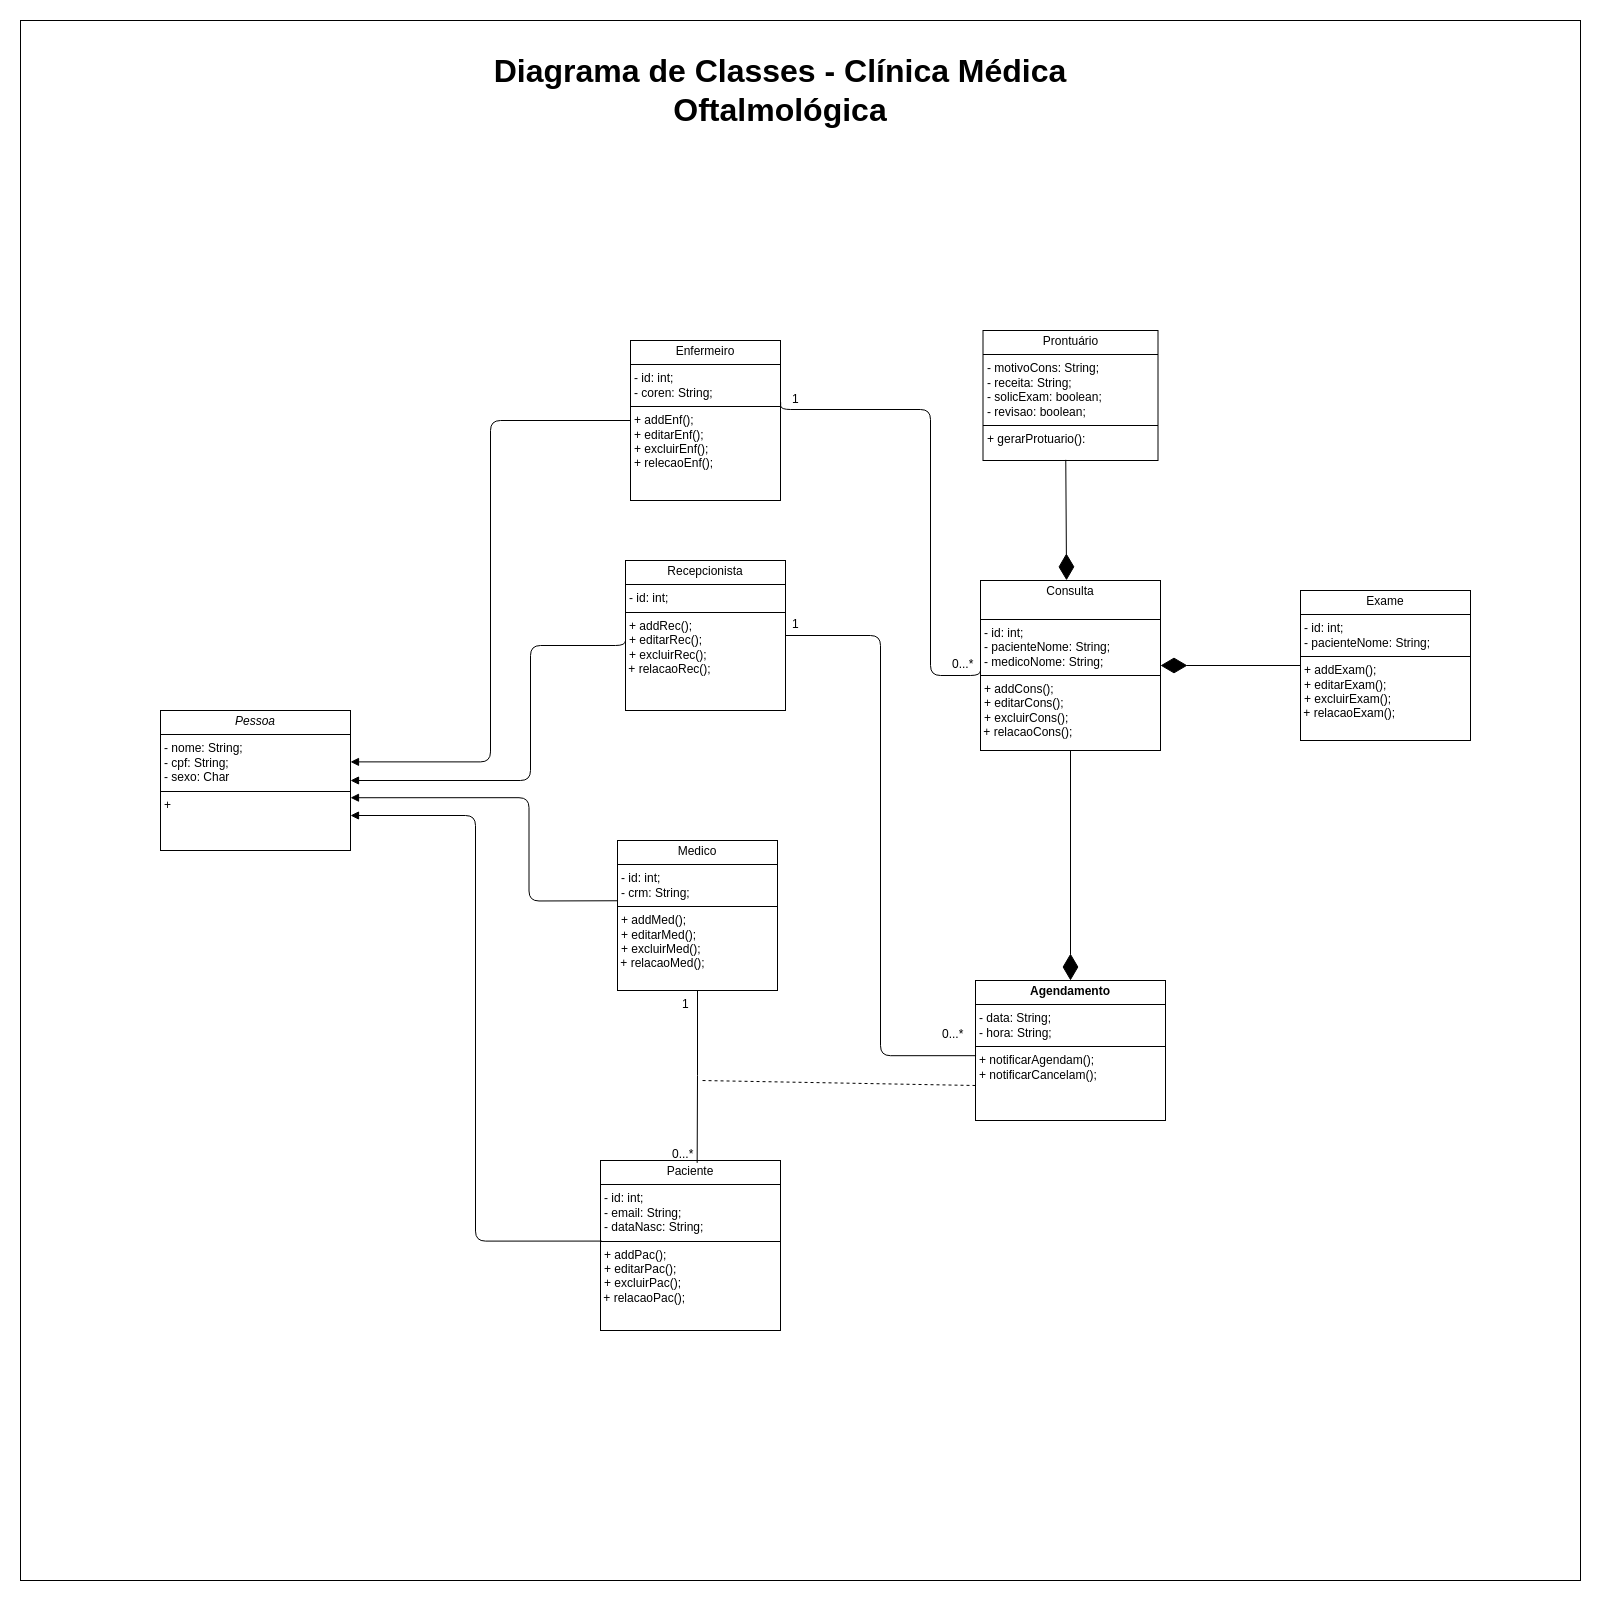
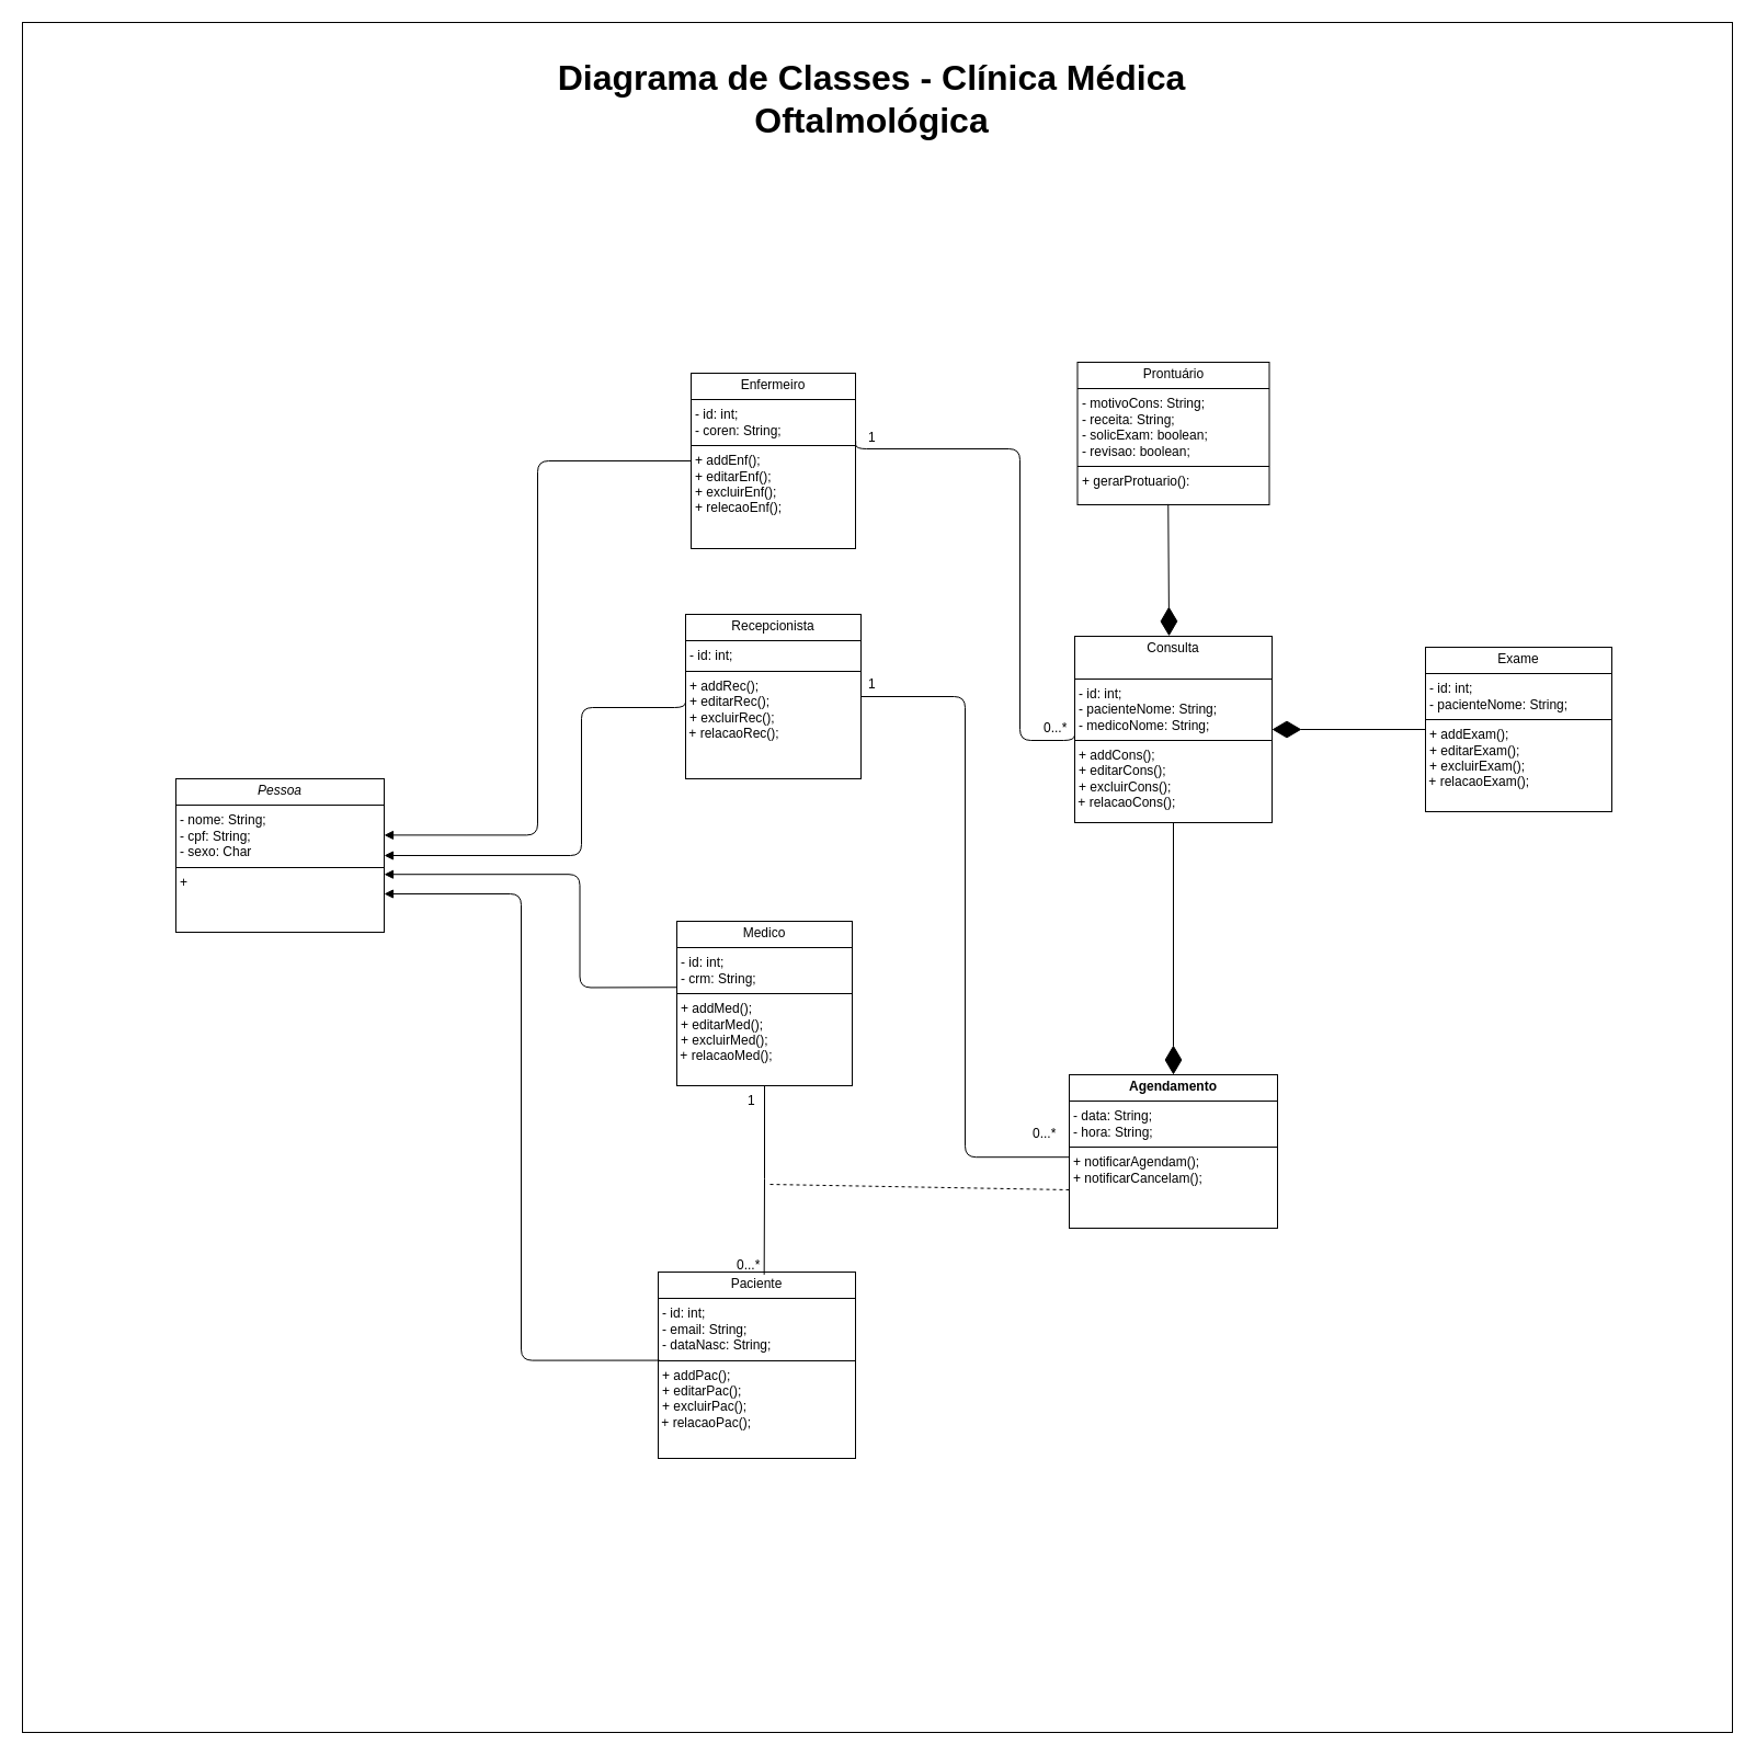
- <mxCell id="29" value="&lt;font style=&quot;font-size: 32px;&quot;&gt;&lt;b&gt;Diagrama de Classes - Clínica Médica Oftalmológica&lt;/b&gt;&lt;/font&gt;" style="text;html=1;strokeColor=none;fillColor=none;align=center;verticalAlign=middle;whiteSpace=wrap;rounded=0;" parent="1" vertex="1"><mxGeometry x="390" y="40" width="780" height="100" as="geometry" /></mxCell>
+ <mxCell id="29" value="&lt;font style=&quot;font-size: 32px;&quot;&gt;&lt;b&gt;Diagrama de Classes - Clínica Médica Oftalmológica&lt;/b&gt;&lt;/font&gt;" style="text;html=1;strokeColor=none;fillColor=none;align=center;verticalAlign=middle;whiteSpace=wrap;rounded=0;" parent="1" vertex="1"><mxGeometry x="405" y="40" width="780" height="100" as="geometry" /></mxCell>
